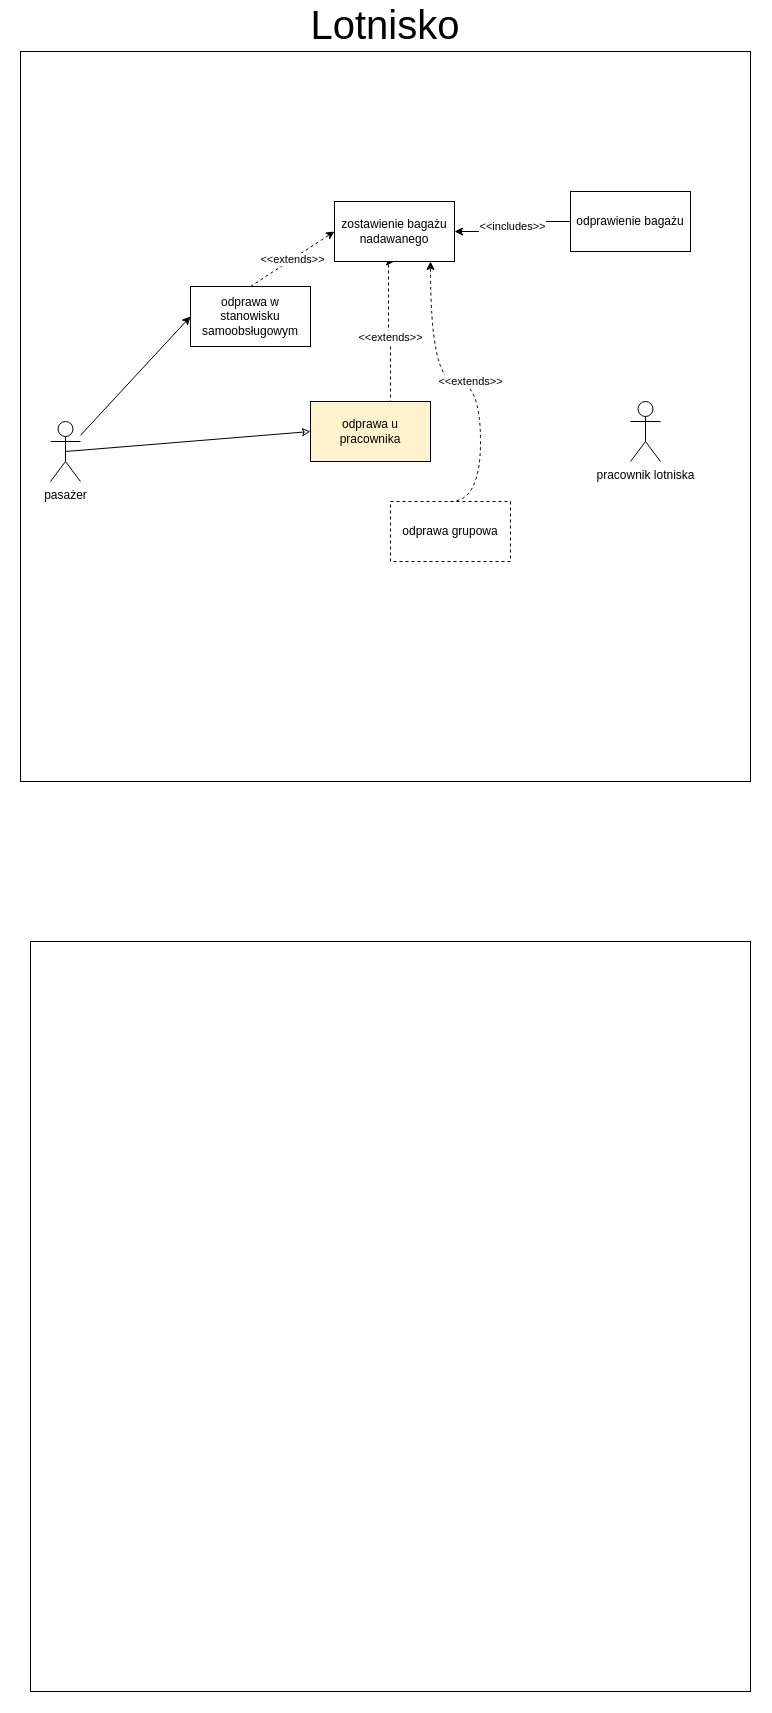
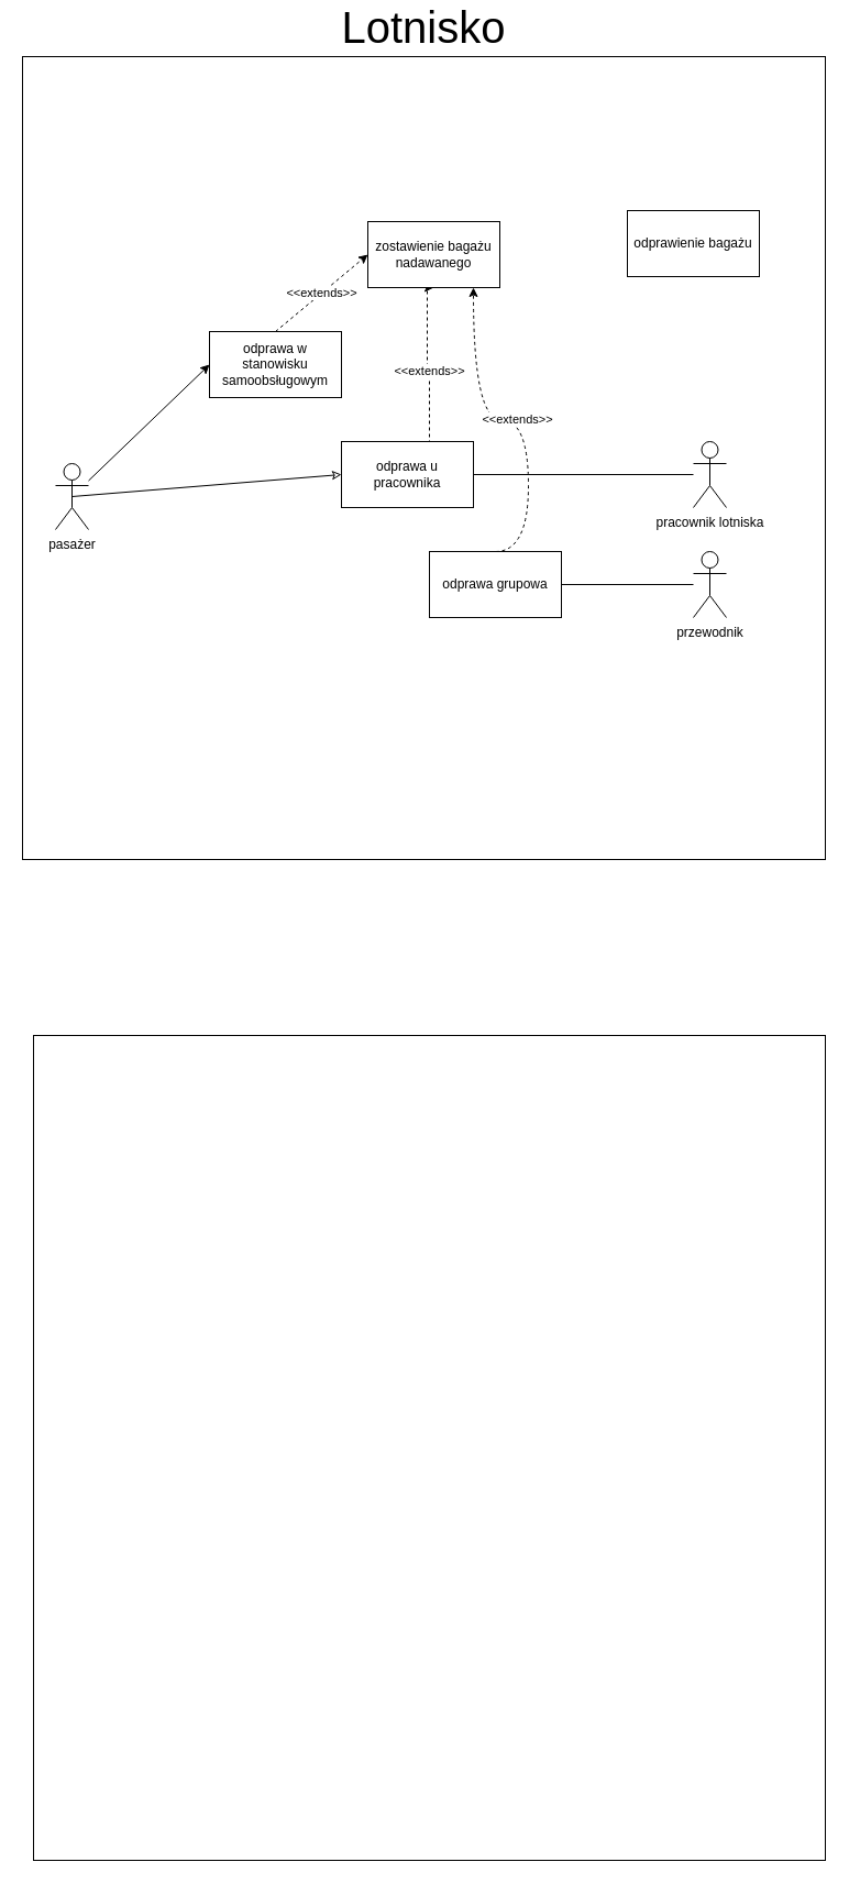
- <mxCell id="13" value="&amp;lt;&amp;lt;includes&amp;gt;&amp;gt;" style="edgeStyle=orthogonalEdgeStyle;rounded=0;orthogonalLoop=1;jettySize=auto;html=1;exitX=1;exitY=0.5;exitDx=0;exitDy=0;entryX=0;entryY=0.5;entryDx=0;entryDy=0;endArrow=none;endFill=0;startArrow=classic;startFill=1;" edge="1" parent="1" source="14" target="15"><mxGeometry relative="1" as="geometry" /></mxCell>
- <mxCell id="17" value="odprawa w stanowisku samoobsługowym" style="rounded=0;whiteSpace=wrap;html=1;" vertex="1" parent="1"><mxGeometry x="190" y="255" width="120" height="60" as="geometry" /></mxCell>
+ <mxCell id="17" value="odprawa w stanowisku samoobsługowym" style="rounded=0;whiteSpace=wrap;html=1;" vertex="1" parent="1"><mxGeometry x="190" y="270" width="120" height="60" as="geometry" /></mxCell>
- <mxCell id="8" value="odprawa u pracownika" style="rounded=0;whiteSpace=wrap;html=1;fillColor=#fff2cc;" vertex="1" parent="1"><mxGeometry x="310" y="370" width="120" height="60" as="geometry" /></mxCell>
+ <mxCell id="8" value="odprawa u pracownika" style="rounded=0;whiteSpace=wrap;html=1;" vertex="1" parent="1"><mxGeometry x="310" y="370" width="120" height="60" as="geometry" /></mxCell>
+ <mxCell id="9" style="rounded=0;orthogonalLoop=1;jettySize=auto;html=1;entryX=1;entryY=0.5;entryDx=0;entryDy=0;endArrow=none;endFill=0;" edge="1" parent="1" source="10" target="8"><mxGeometry relative="1" as="geometry" /></mxCell>
- <mxCell id="12" value="odprawa grupowa" style="rounded=0;whiteSpace=wrap;html=1;dashed=1;" vertex="1" parent="1"><mxGeometry x="390" y="470" width="120" height="60" as="geometry" /></mxCell>
+ <mxCell id="12" value="odprawa grupowa" style="rounded=0;whiteSpace=wrap;html=1;" vertex="1" parent="1"><mxGeometry x="390" y="470" width="120" height="60" as="geometry" /></mxCell>
+ <mxCell id="5" style="edgeStyle=orthogonalEdgeStyle;rounded=0;orthogonalLoop=1;jettySize=auto;html=1;entryX=1;entryY=0.5;entryDx=0;entryDy=0;endArrow=none;endFill=0;" edge="1" parent="1" source="6" target="12"><mxGeometry relative="1" as="geometry"><Array as="points" /></mxGeometry></mxCell>
+ <mxCell id="6" value="przewodnik" style="shape=umlActor;verticalLabelPosition=bottom;verticalAlign=top;html=1;outlineConnect=0;" vertex="1" parent="1"><mxGeometry x="630" y="470" width="30" height="60" as="geometry" /></mxCell>
